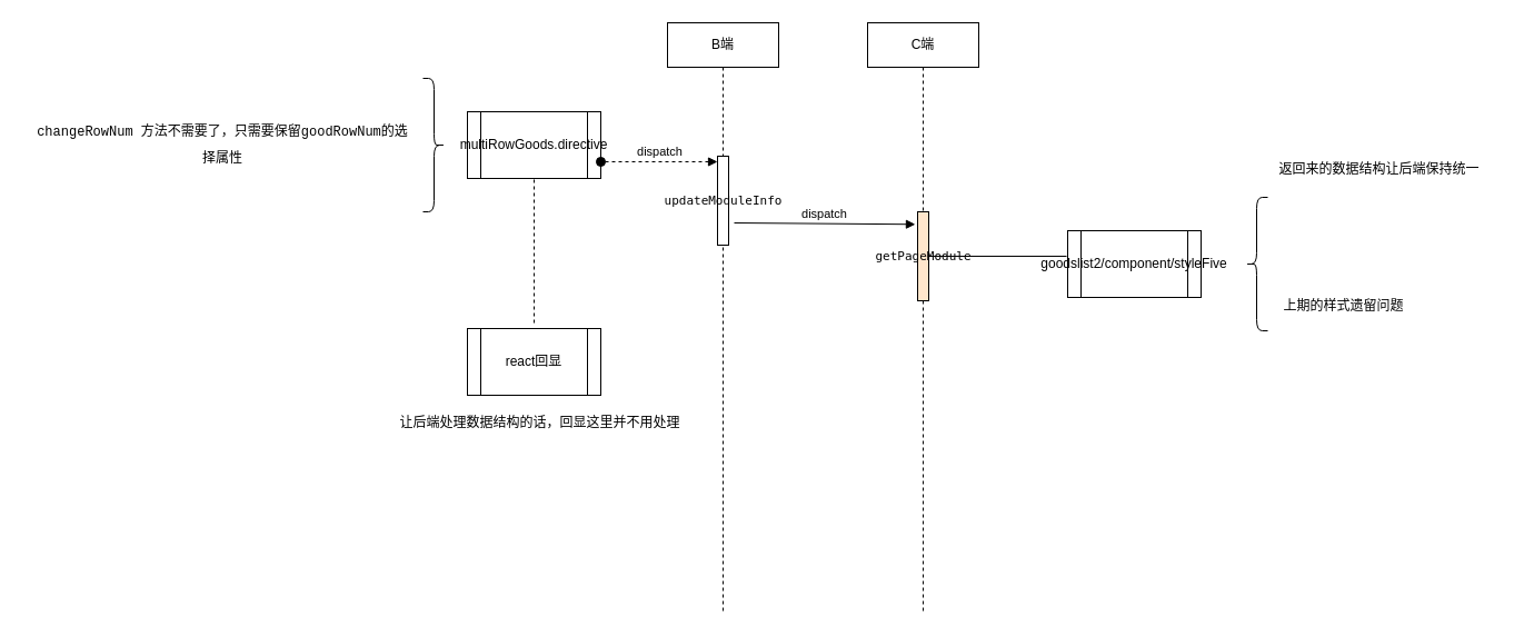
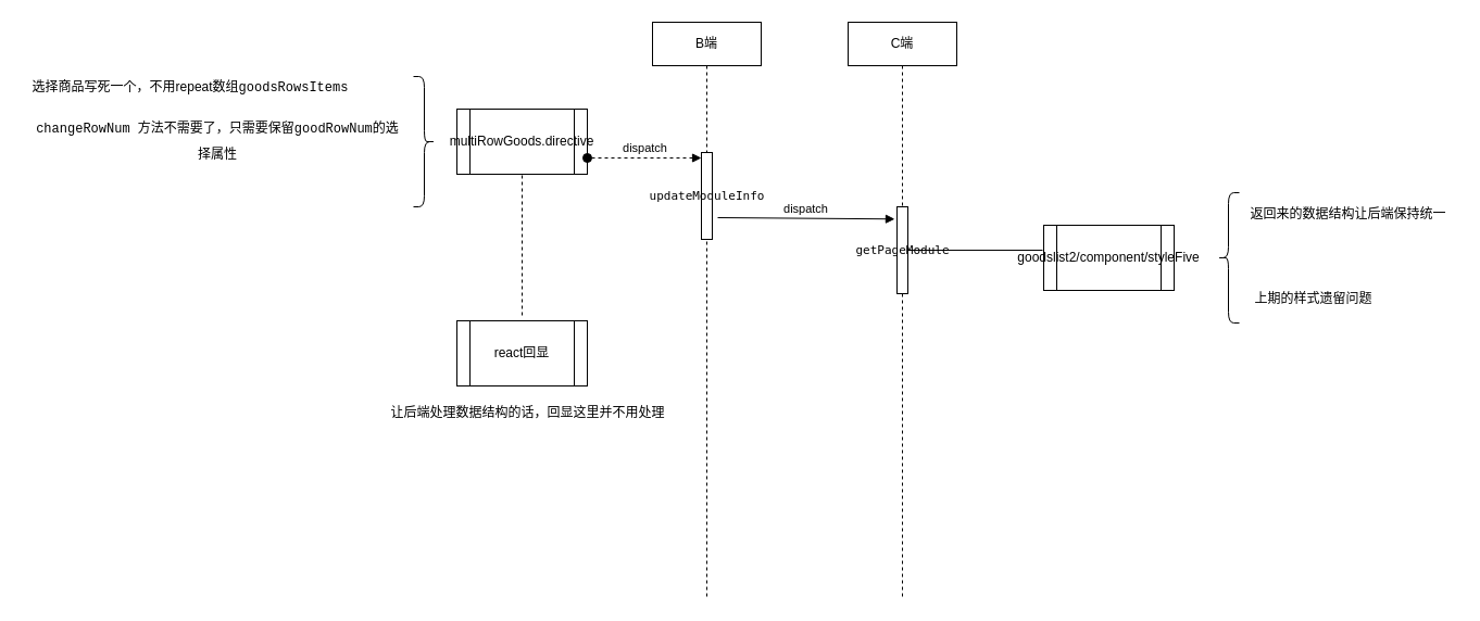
+ <mxCell id="7" value="&lt;font style=&quot;font-size: 12px&quot;&gt;选择商品写死一个，不用repeat数组&lt;span style=&quot;background-color: rgb(255 , 255 , 255) ; font-family: &amp;#34;menlo&amp;#34; , &amp;#34;monaco&amp;#34; , &amp;#34;courier new&amp;#34; , monospace&quot;&gt;goodsRowsItems&lt;/span&gt;&lt;/font&gt;" style="text;html=1;strokeColor=none;fillColor=none;align=center;verticalAlign=middle;whiteSpace=wrap;rounded=0;" parent="1" vertex="1"><mxGeometry x="20" y="70" width="310" height="20" as="geometry" /></mxCell>
- <mxCell id="15" value="返回来的数据结构让后端保持统一" style="text;html=1;align=center;verticalAlign=middle;resizable=0;points=[];autosize=1;" vertex="1" parent="1"><mxGeometry x="1140" y="142" width="200" height="20" as="geometry" /></mxCell>
+ <mxCell id="15" value="返回来的数据结构让后端保持统一" style="text;html=1;align=center;verticalAlign=middle;resizable=0;points=[];autosize=1;" vertex="1" parent="1"><mxGeometry x="1140" y="187" width="200" height="20" as="geometry" /></mxCell>
- <mxCell id="11" value="&lt;span style=&quot;font-family: &amp;#34;menlo&amp;#34; , monospace ; font-size: 11px ; text-align: left&quot;&gt;getPageModule&lt;/span&gt;" style="html=1;points=[];perimeter=orthogonalPerimeter;fillColor=#ffe6cc;" parent="10" vertex="1"><mxGeometry x="45" y="170" width="10" height="80" as="geometry" /></mxCell>
+ <mxCell id="11" value="&lt;span style=&quot;font-family: &amp;#34;menlo&amp;#34; , monospace ; font-size: 11px ; text-align: left&quot;&gt;getPageModule&lt;/span&gt;" style="html=1;points=[];perimeter=orthogonalPerimeter;" parent="10" vertex="1"><mxGeometry x="45" y="170" width="10" height="80" as="geometry" /></mxCell>
